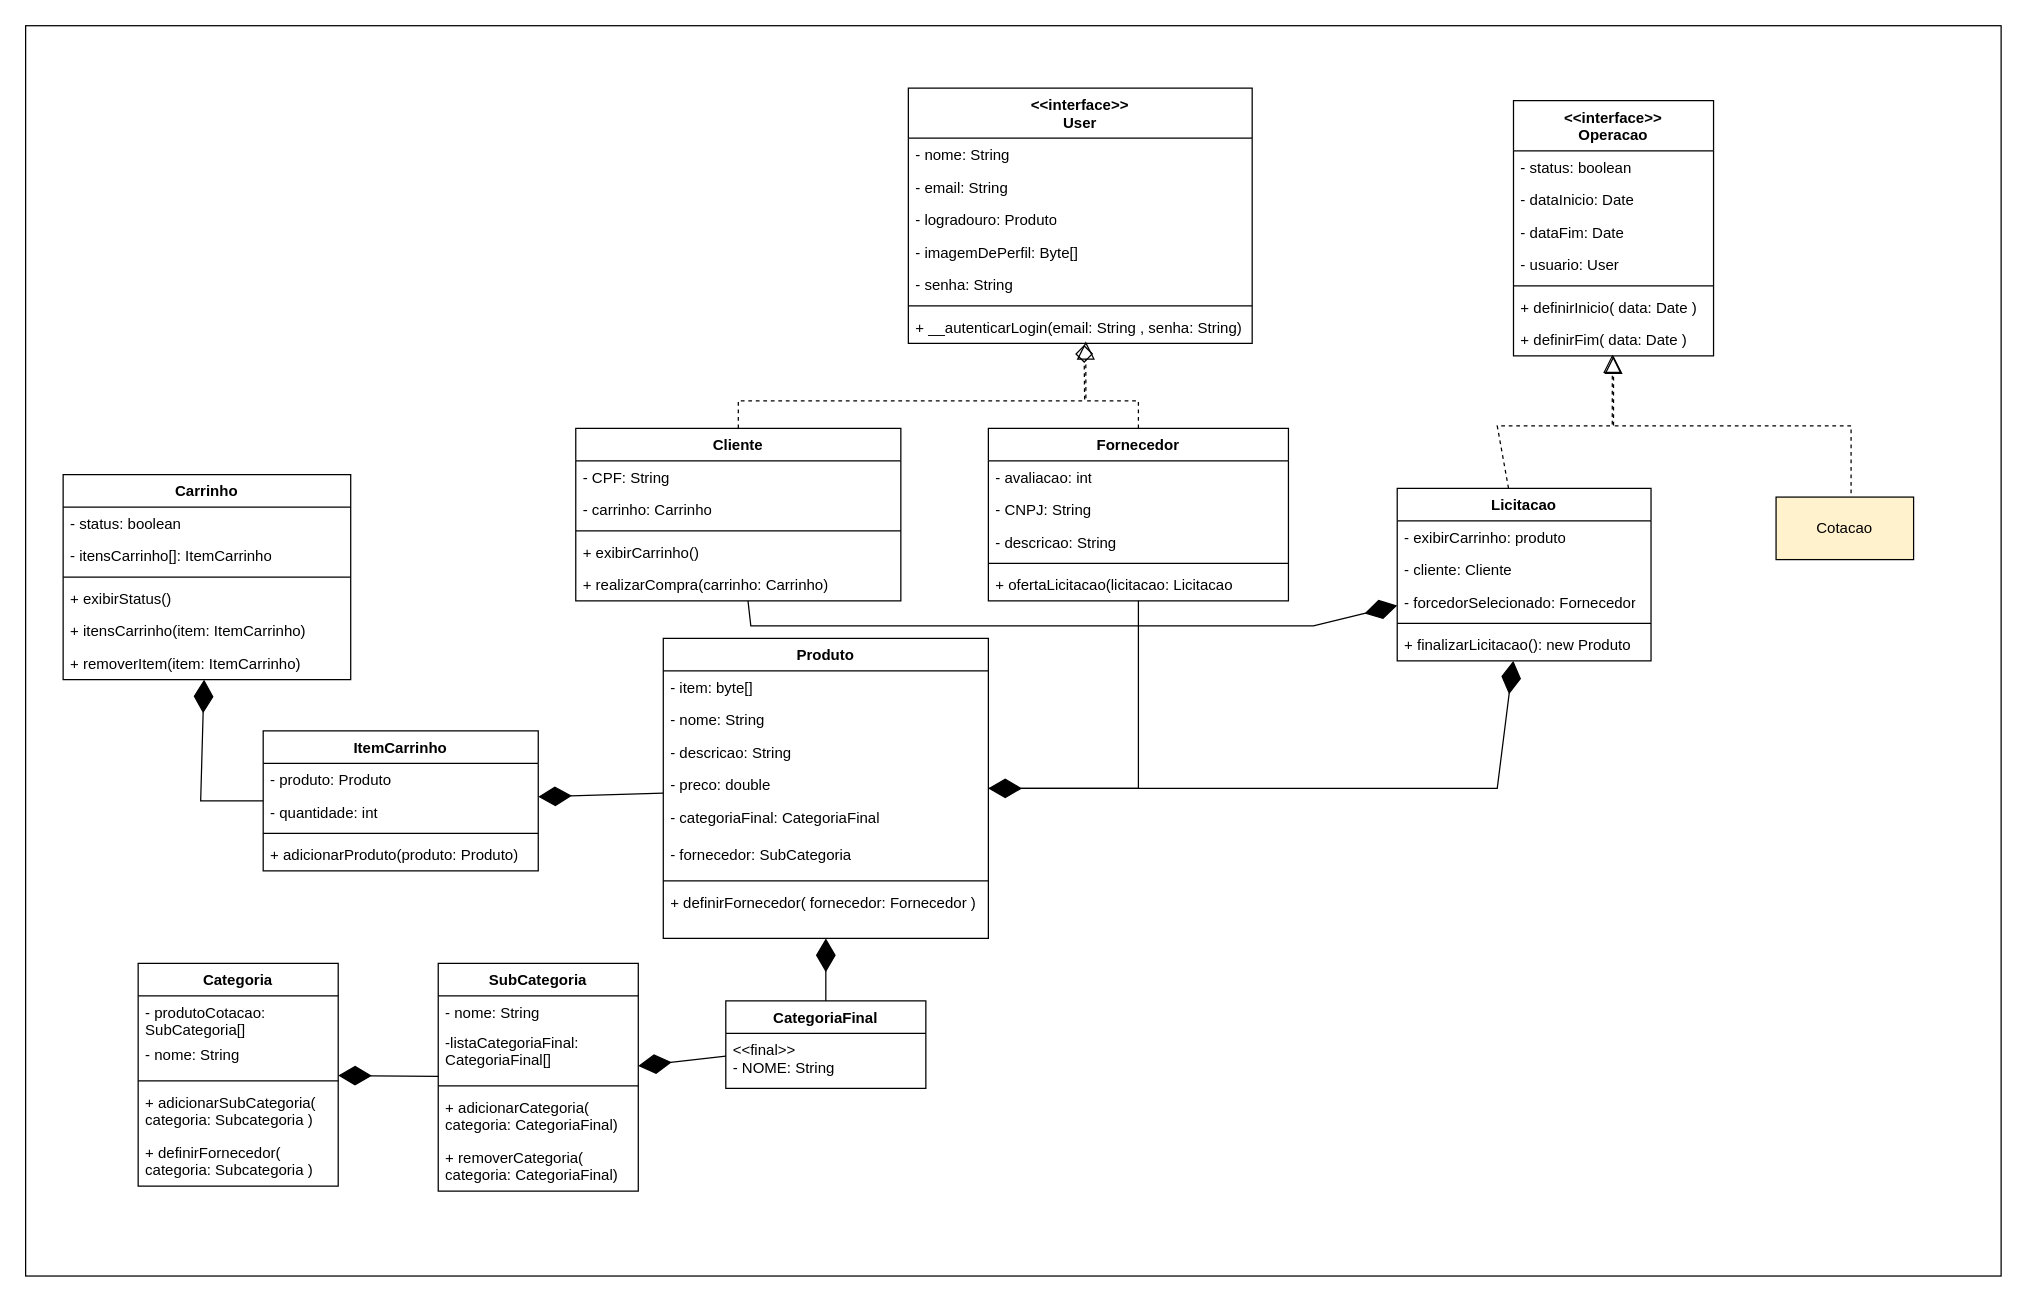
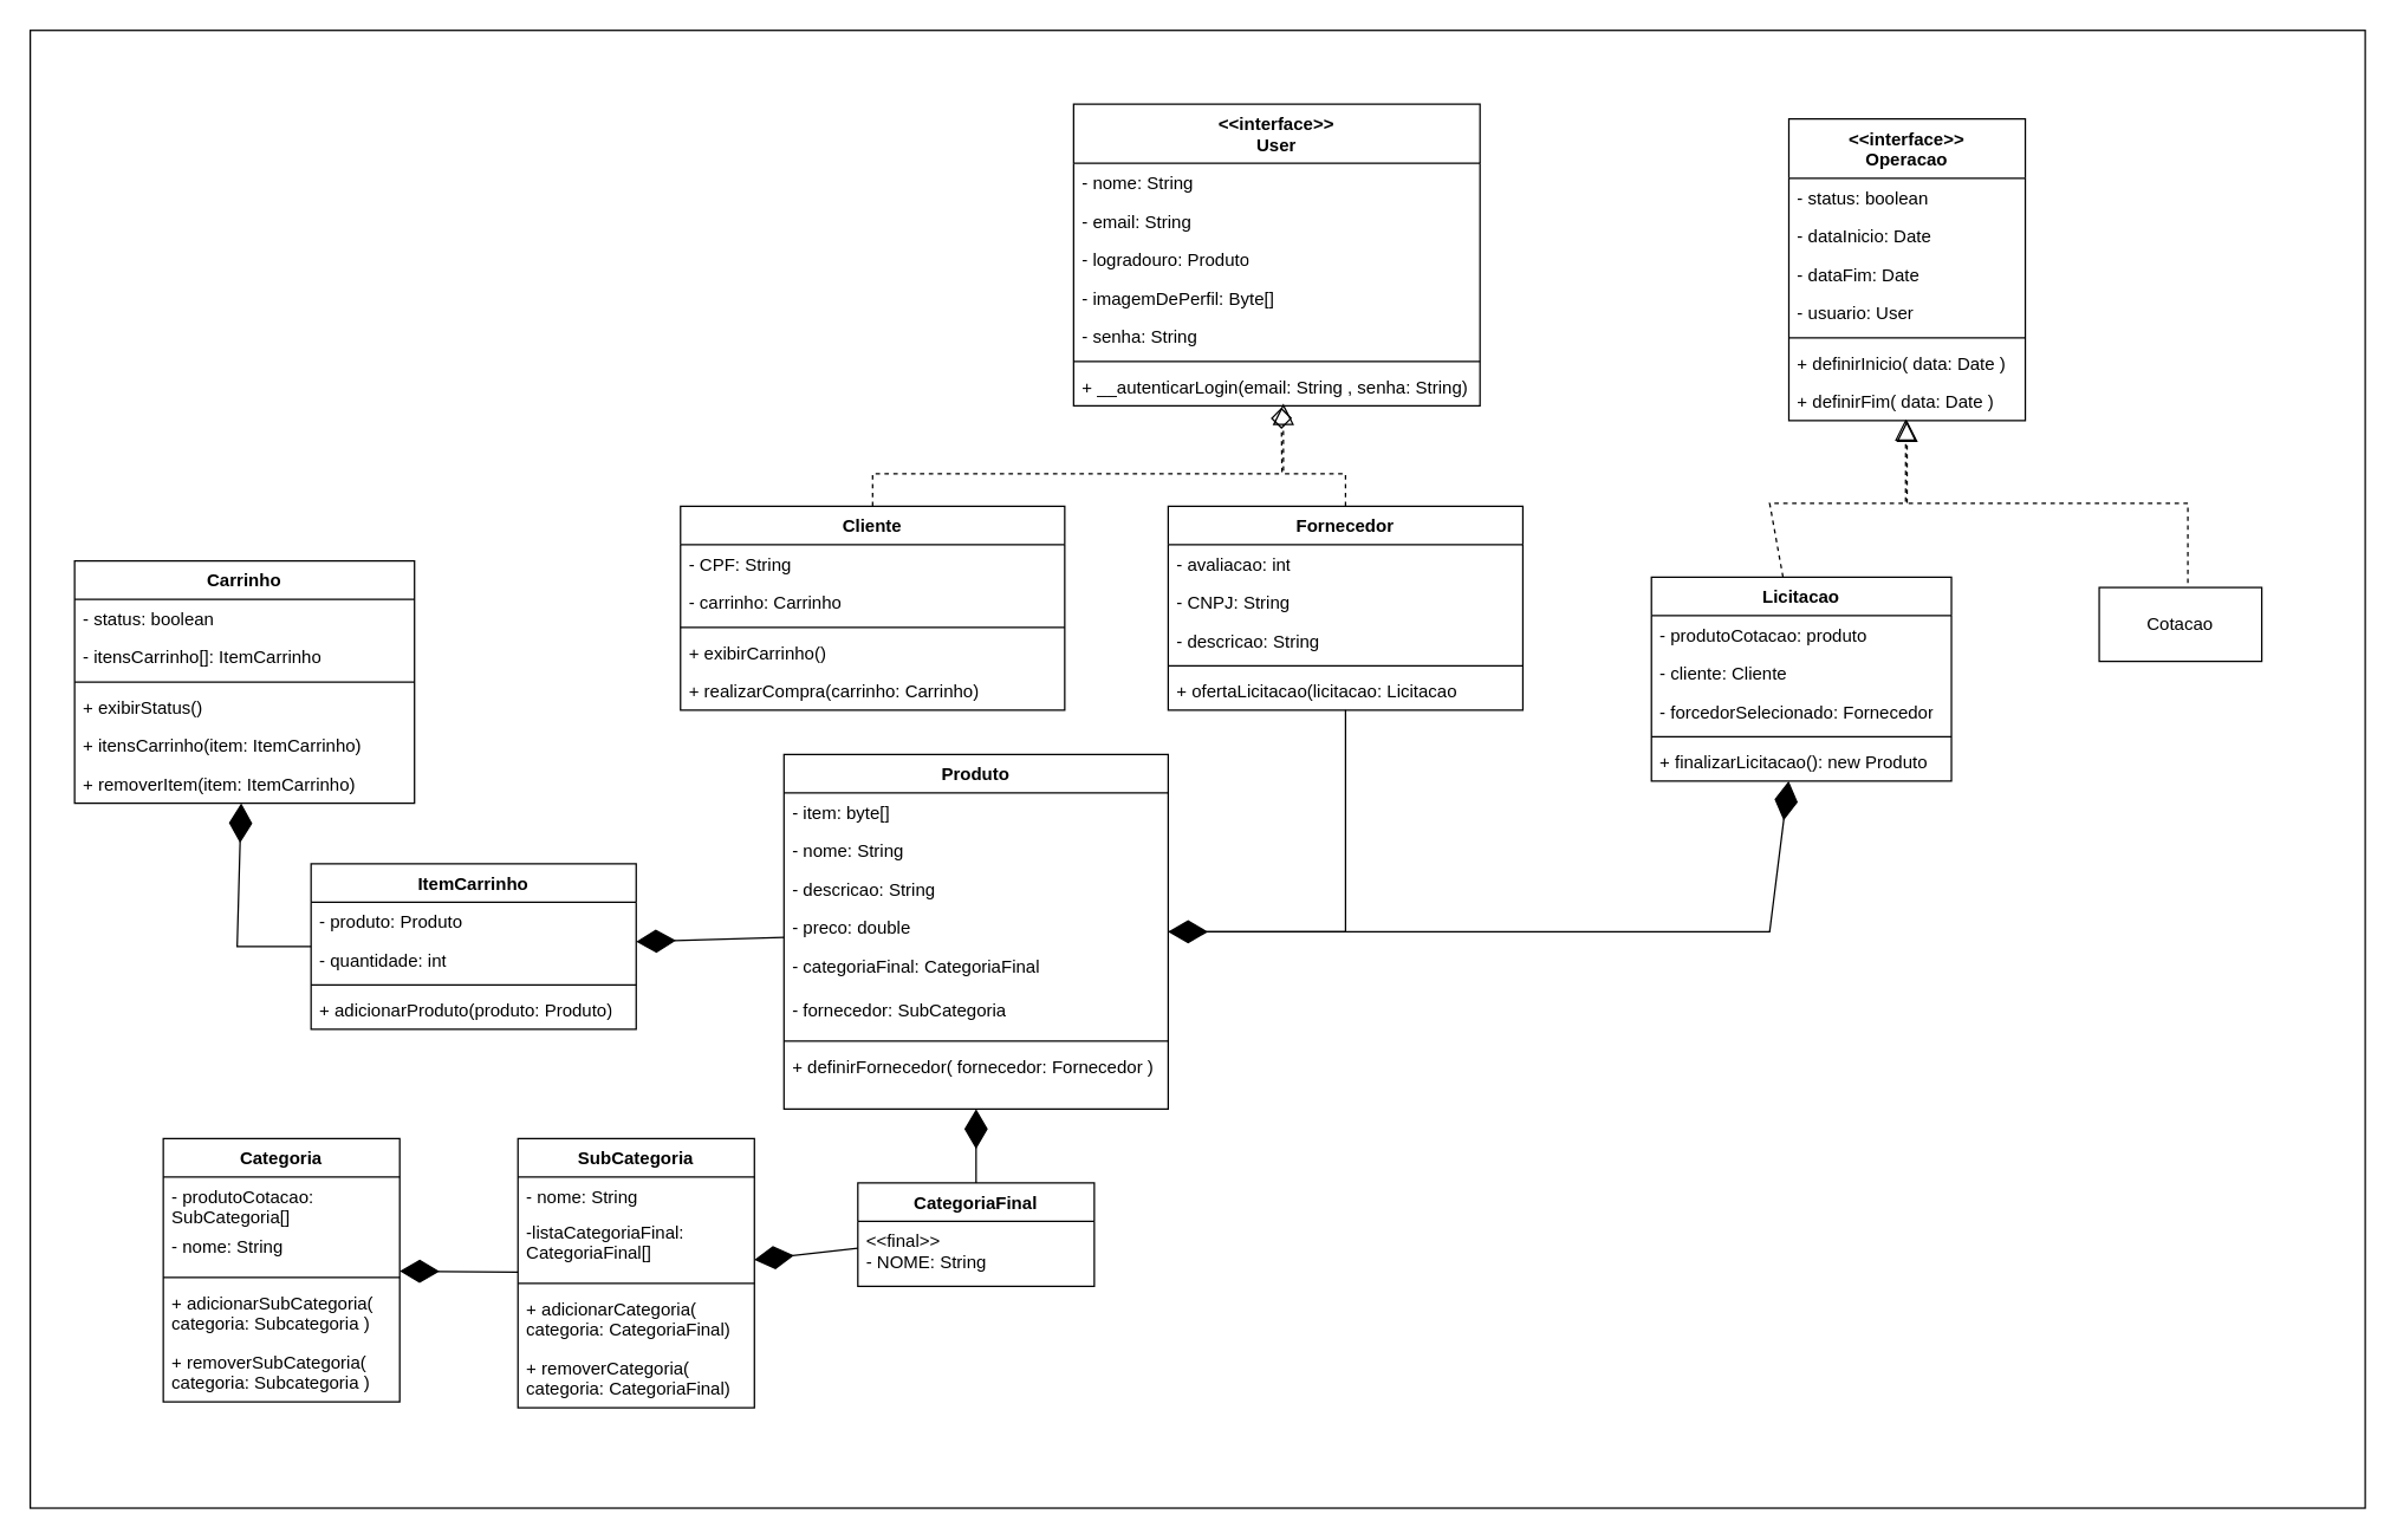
- <mxCell id="84" value="Cotacao" style="html=1;whiteSpace=wrap;fillColor=#fff2cc;" vertex="1" parent="1"><mxGeometry x="1420" y="397" width="110" height="50" as="geometry" /></mxCell>
+ <mxCell id="84" value="Cotacao" style="html=1;whiteSpace=wrap;" vertex="1" parent="1"><mxGeometry x="1420" y="397" width="110" height="50" as="geometry" /></mxCell>
- <mxCell id="67" value="- exibirCarrinho: produto" style="text;strokeColor=none;fillColor=none;align=left;verticalAlign=top;spacingLeft=4;spacingRight=4;overflow=hidden;rotatable=0;points=[[0,0.5],[1,0.5]];portConstraint=eastwest;whiteSpace=wrap;html=1;" vertex="1" parent="66"><mxGeometry y="26" width="203" height="26" as="geometry" /></mxCell>
+ <mxCell id="67" value="- produtoCotacao: produto" style="text;strokeColor=none;fillColor=none;align=left;verticalAlign=top;spacingLeft=4;spacingRight=4;overflow=hidden;rotatable=0;points=[[0,0.5],[1,0.5]];portConstraint=eastwest;whiteSpace=wrap;html=1;" vertex="1" parent="66"><mxGeometry y="26" width="203" height="26" as="geometry" /></mxCell>
- <mxCell id="82" value="" style="endArrow=diamondThin;endFill=1;endSize=24;html=1;rounded=0;" edge="1" parent="1" source="11" target="66"><mxGeometry width="160" relative="1" as="geometry"><mxPoint x="910" y="510" as="sourcePoint" /><mxPoint x="1070" y="510" as="targetPoint" /><Array as="points"><mxPoint x="600" y="500" /><mxPoint x="1050" y="500" /></Array></mxGeometry></mxCell>
- <mxCell id="61" value="+ definirFornecedor( categoria: Subcategoria )" style="text;strokeColor=none;fillColor=none;align=left;verticalAlign=top;spacingLeft=4;spacingRight=4;overflow=hidden;rotatable=0;points=[[0,0.5],[1,0.5]];portConstraint=eastwest;whiteSpace=wrap;html=1;" vertex="1" parent="56"><mxGeometry y="138" width="160" height="40" as="geometry" /></mxCell>
+ <mxCell id="61" value="+ removerSubCategoria( categoria: Subcategoria )" style="text;strokeColor=none;fillColor=none;align=left;verticalAlign=top;spacingLeft=4;spacingRight=4;overflow=hidden;rotatable=0;points=[[0,0.5],[1,0.5]];portConstraint=eastwest;whiteSpace=wrap;html=1;" vertex="1" parent="56"><mxGeometry y="138" width="160" height="40" as="geometry" /></mxCell>
